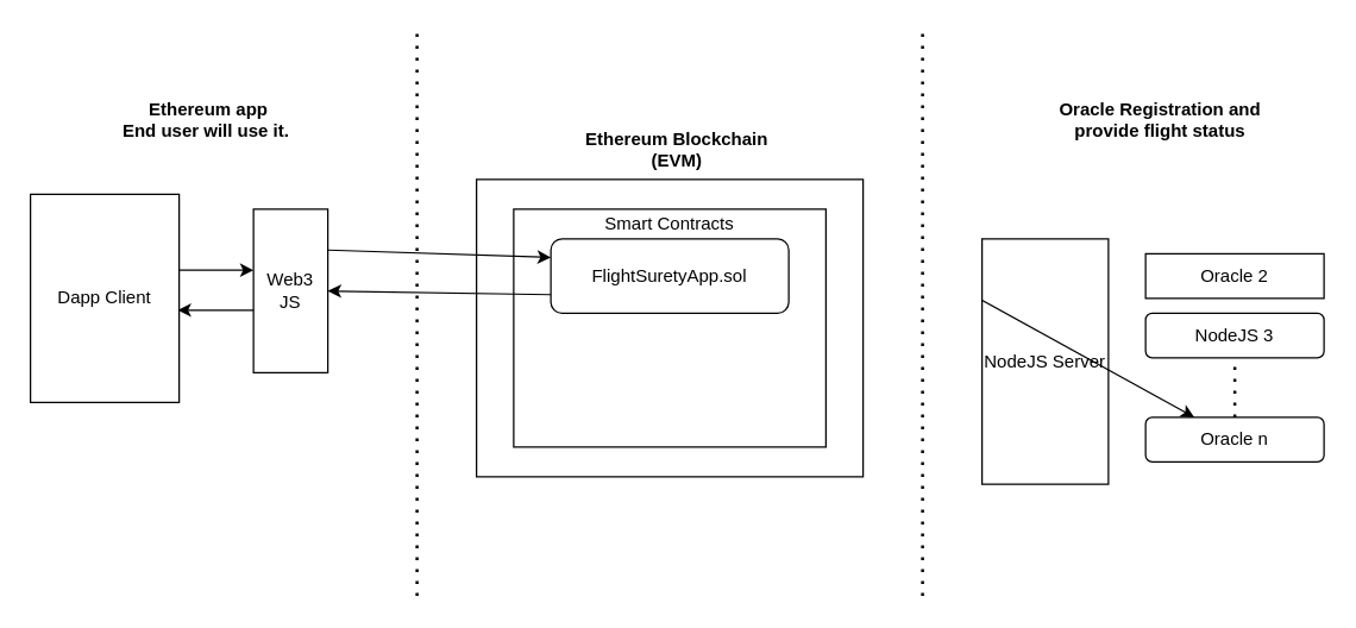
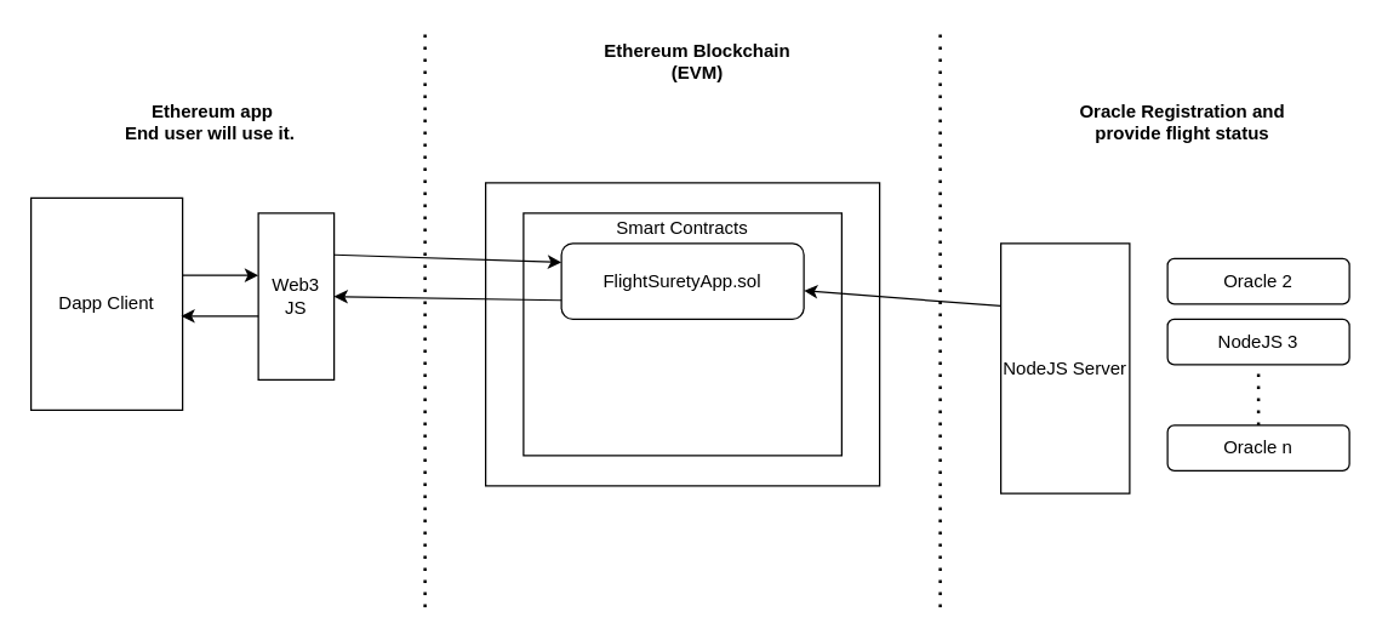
- <mxCell id="3" value="Ethereum Blockchain (EVM)" style="text;html=1;strokeColor=none;fillColor=none;align=center;verticalAlign=middle;whiteSpace=wrap;rounded=0;fontStyle=1" vertex="1" parent="1"><mxGeometry x="380" y="90" width="150" height="20" as="geometry" /></mxCell>
+ <mxCell id="3" value="Ethereum Blockchain (EVM)" style="text;html=1;strokeColor=none;fillColor=none;align=center;verticalAlign=middle;whiteSpace=wrap;rounded=0;fontStyle=1" vertex="1" parent="1"><mxGeometry x="385" y="30" width="150" height="20" as="geometry" /></mxCell>
- <mxCell id="9" value="&lt;span&gt;Oracle 2&lt;/span&gt;" style="whiteSpace=wrap;html=1;rounded=0;" vertex="1" parent="1"><mxGeometry x="770" y="170" width="120" height="30" as="geometry" /></mxCell>
+ <mxCell id="9" value="&lt;span&gt;Oracle 2&lt;/span&gt;" style="rounded=1;whiteSpace=wrap;html=1;" vertex="1" parent="1"><mxGeometry x="770" y="170" width="120" height="30" as="geometry" /></mxCell>
- <mxCell id="18" value="" style="endArrow=classic;html=1;exitX=0;exitY=0.25;exitDx=0;exitDy=0;" edge="1" parent="1" source="8" target="11"><mxGeometry width="50" height="50" relative="1" as="geometry"><mxPoint x="590" y="220" as="sourcePoint" /><mxPoint x="640" y="170" as="targetPoint" /></mxGeometry></mxCell>
+ <mxCell id="18" value="" style="endArrow=classic;html=1;exitX=0;exitY=0.25;exitDx=0;exitDy=0;" edge="1" parent="1" source="8" target="6"><mxGeometry width="50" height="50" relative="1" as="geometry"><mxPoint x="590" y="220" as="sourcePoint" /><mxPoint x="640" y="170" as="targetPoint" /></mxGeometry></mxCell>
